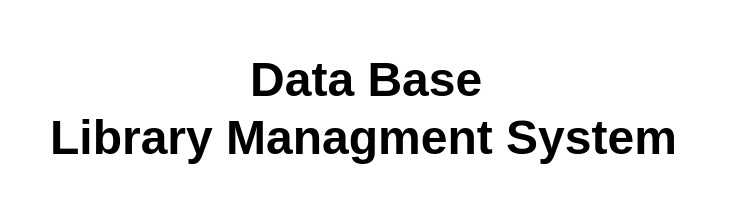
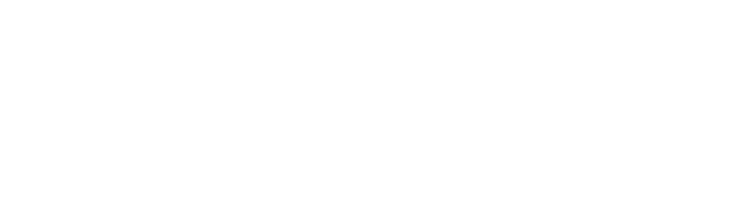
- <mxCell id="2" value="&lt;h1&gt;&amp;nbsp; &amp;nbsp; &amp;nbsp; &amp;nbsp; &amp;nbsp; &amp;nbsp; &amp;nbsp; &amp;nbsp;Data Base&lt;br&gt;Library Managment System&lt;/h1&gt;" style="text;html=1;strokeColor=none;fillColor=none;spacing=5;spacingTop=-20;whiteSpace=wrap;overflow=hidden;rounded=0;" vertex="1" parent="1"><mxGeometry x="20" y="20" width="330" height="70" as="geometry" /></mxCell>
